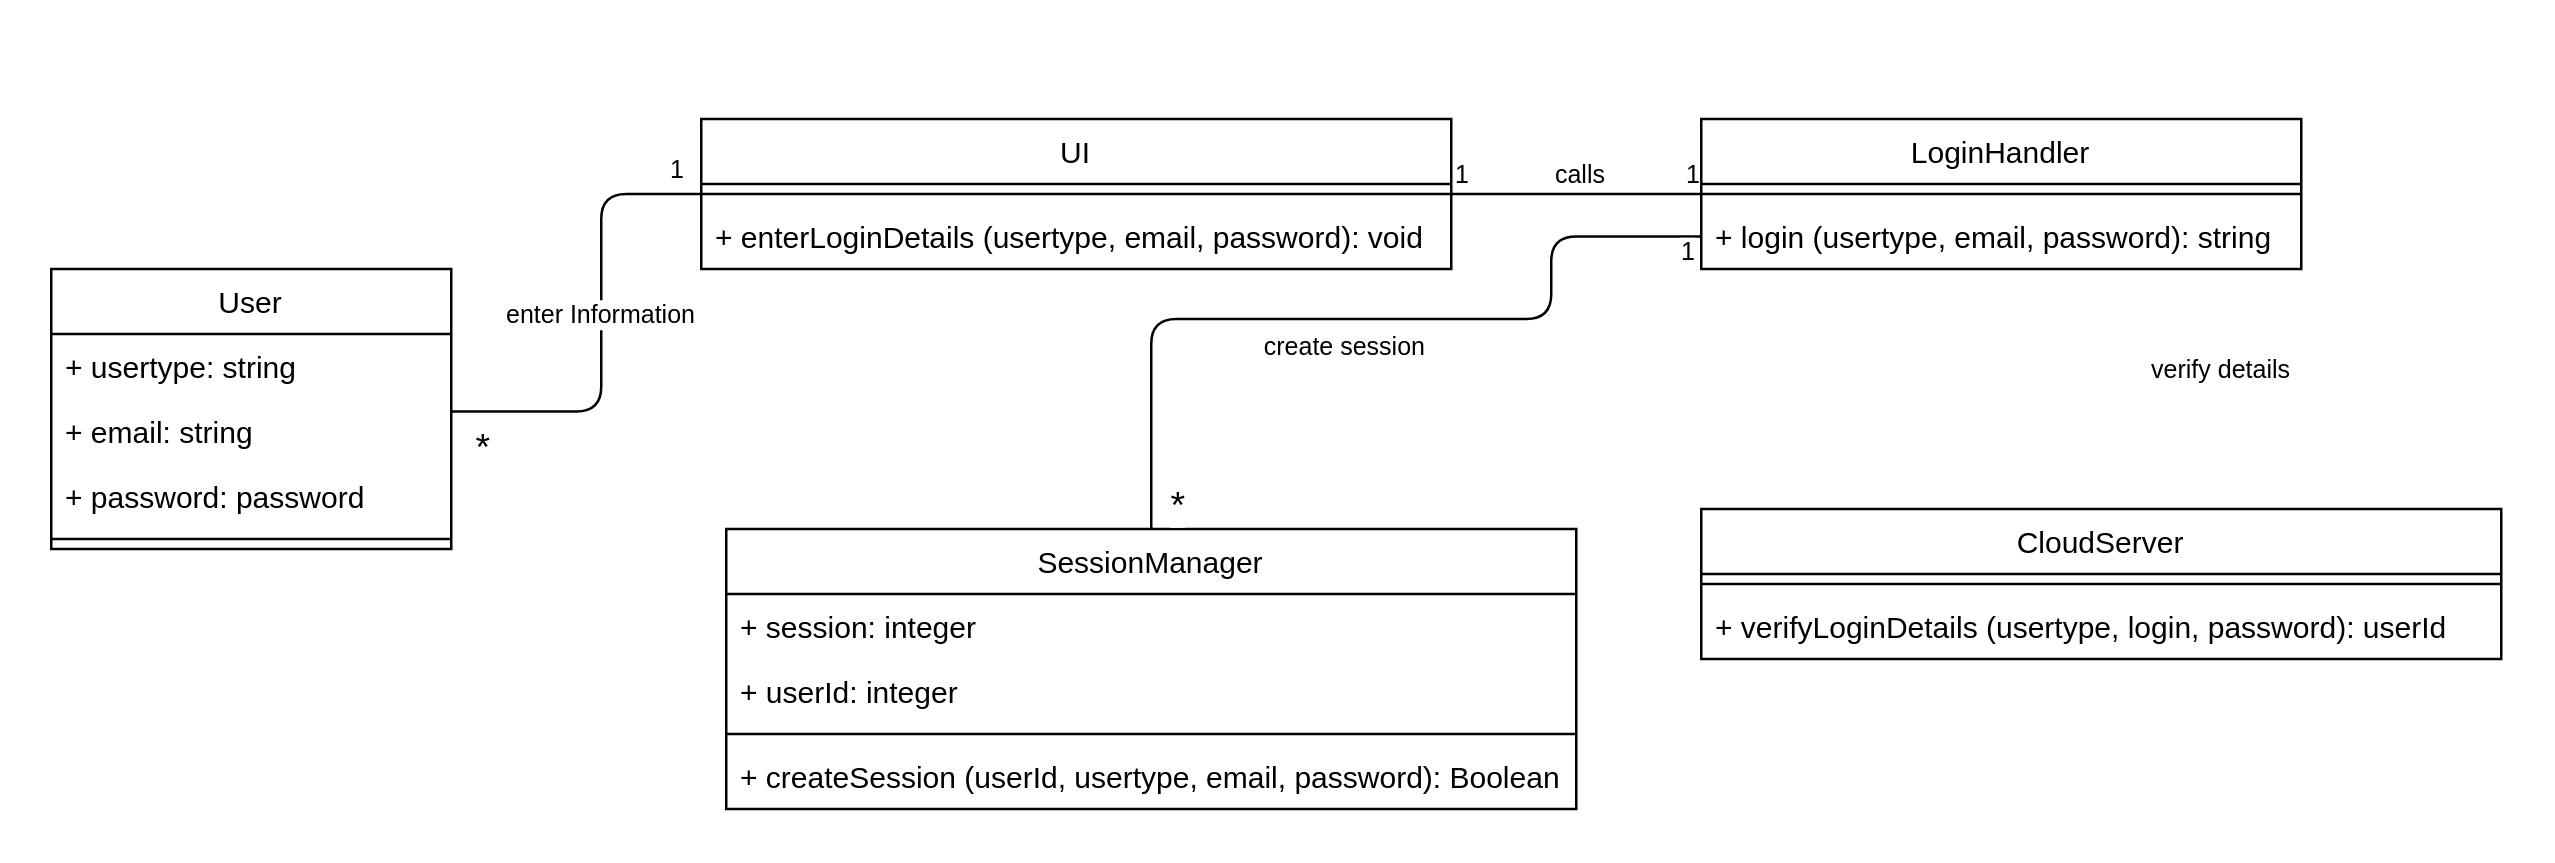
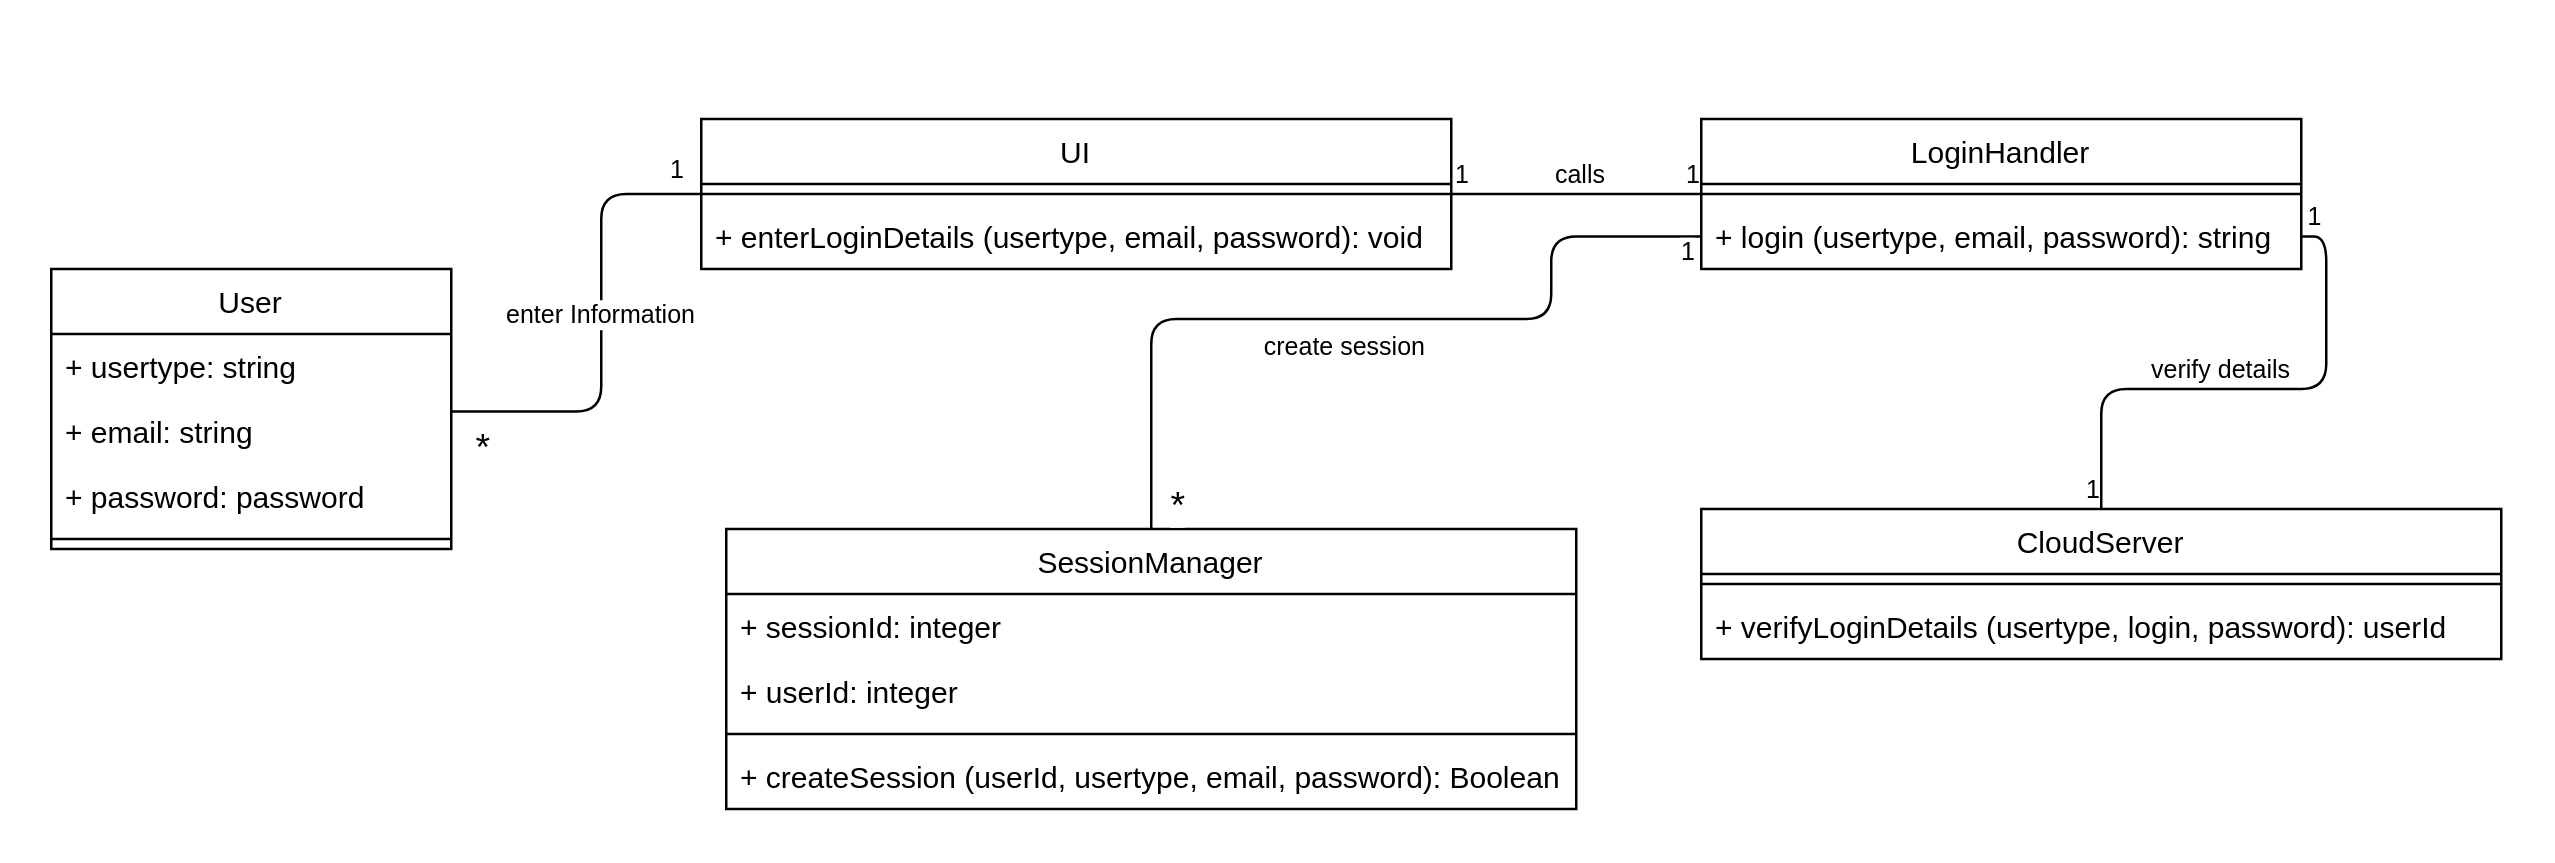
+ <mxCell id="9" value="" style="endArrow=none;html=1;edgeStyle=orthogonalEdgeStyle;exitX=1;exitY=0.5;exitDx=0;exitDy=0;entryX=0.5;entryY=0;entryDx=0;entryDy=0;" parent="1" source="21" target="22" edge="1"><mxGeometry relative="1" as="geometry"><mxPoint x="950" y="137" as="sourcePoint" /><mxPoint x="750" y="204.5" as="targetPoint" /></mxGeometry></mxCell>
+ <mxCell id="10" value="1" style="resizable=0;html=1;align=left;verticalAlign=bottom;labelBackgroundColor=#ffffff;fontSize=10;" parent="9" connectable="0" vertex="1"><mxGeometry x="-1" relative="1" as="geometry"><mxPoint x="1" as="offset" /></mxGeometry></mxCell>
+ <mxCell id="11" value="1" style="resizable=0;html=1;align=right;verticalAlign=bottom;labelBackgroundColor=#ffffff;fontSize=10;" parent="9" connectable="0" vertex="1"><mxGeometry x="1" relative="1" as="geometry" /></mxCell>
- <mxCell id="26" value="+ session: integer" style="text;strokeColor=none;fillColor=none;align=left;verticalAlign=top;spacingLeft=4;spacingRight=4;overflow=hidden;rotatable=0;points=[[0,0.5],[1,0.5]];portConstraint=eastwest;" parent="25" vertex="1"><mxGeometry y="26" width="340" height="26" as="geometry" /></mxCell>
+ <mxCell id="26" value="+ sessionId: integer" style="text;strokeColor=none;fillColor=none;align=left;verticalAlign=top;spacingLeft=4;spacingRight=4;overflow=hidden;rotatable=0;points=[[0,0.5],[1,0.5]];portConstraint=eastwest;" parent="25" vertex="1"><mxGeometry y="26" width="340" height="26" as="geometry" /></mxCell>
